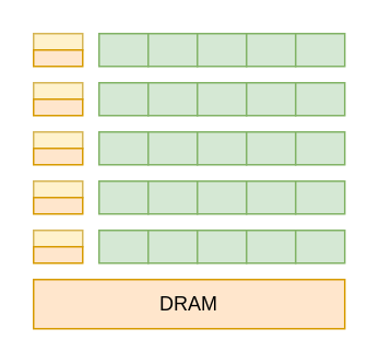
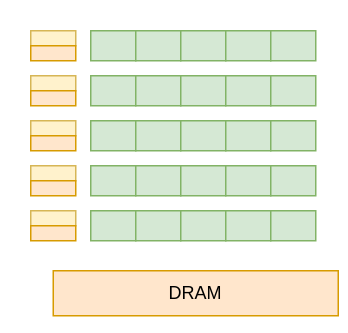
- <mxCell id="5" value="DRAM" style="rounded=0;whiteSpace=wrap;html=1;fillColor=#ffe6cc;strokeColor=#d79b00;" vertex="1" parent="1"><mxGeometry x="20" y="170" width="190" height="30" as="geometry" /></mxCell>
+ <mxCell id="5" value="DRAM" style="rounded=0;whiteSpace=wrap;html=1;fillColor=#ffe6cc;strokeColor=#d79b00;" vertex="1" parent="1"><mxGeometry x="35" y="180" width="190" height="30" as="geometry" /></mxCell>
